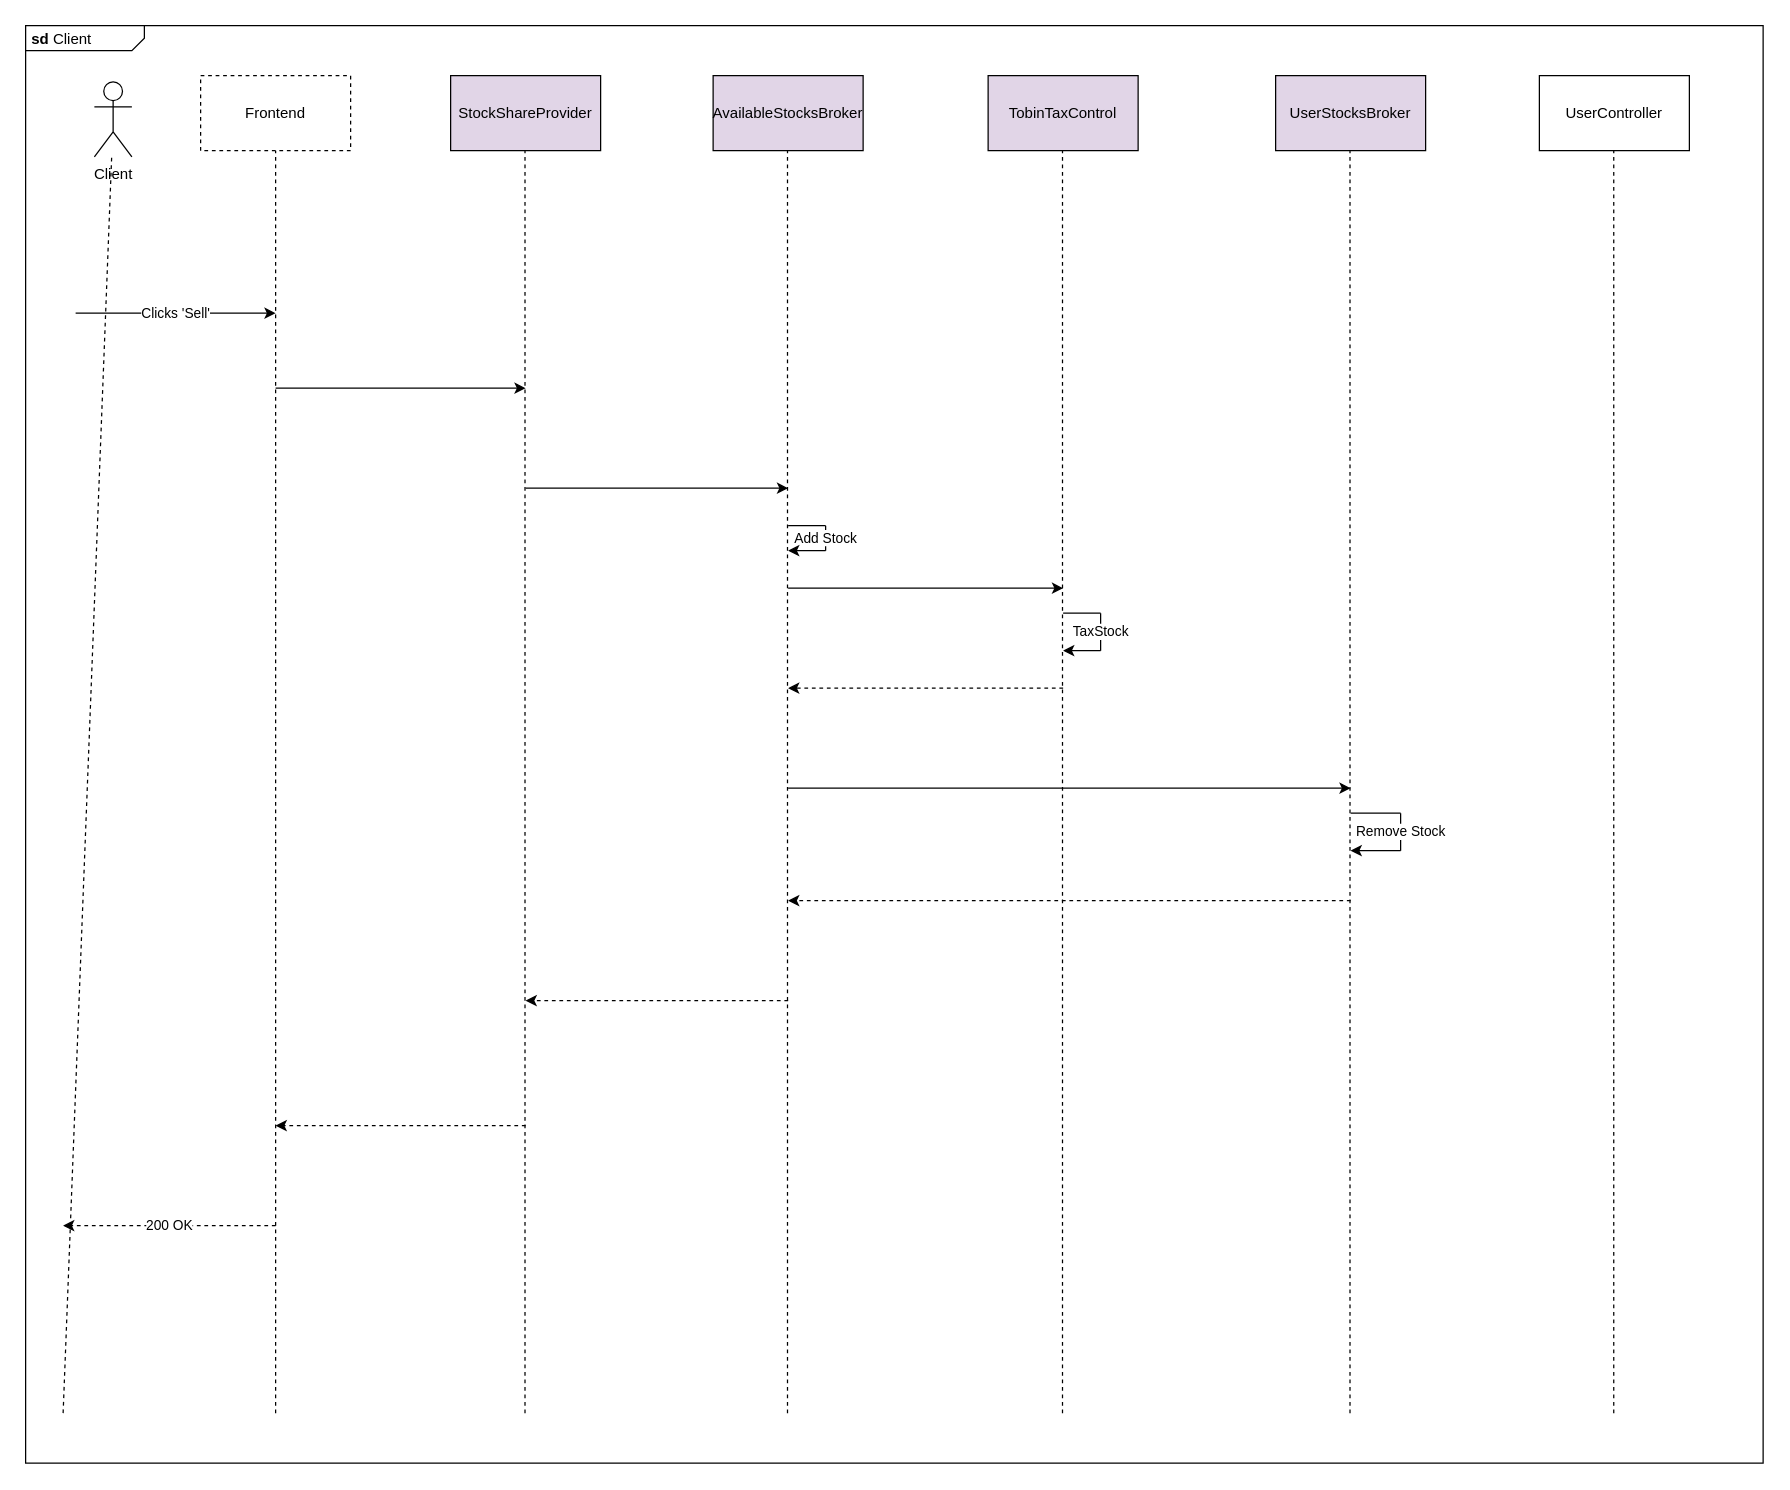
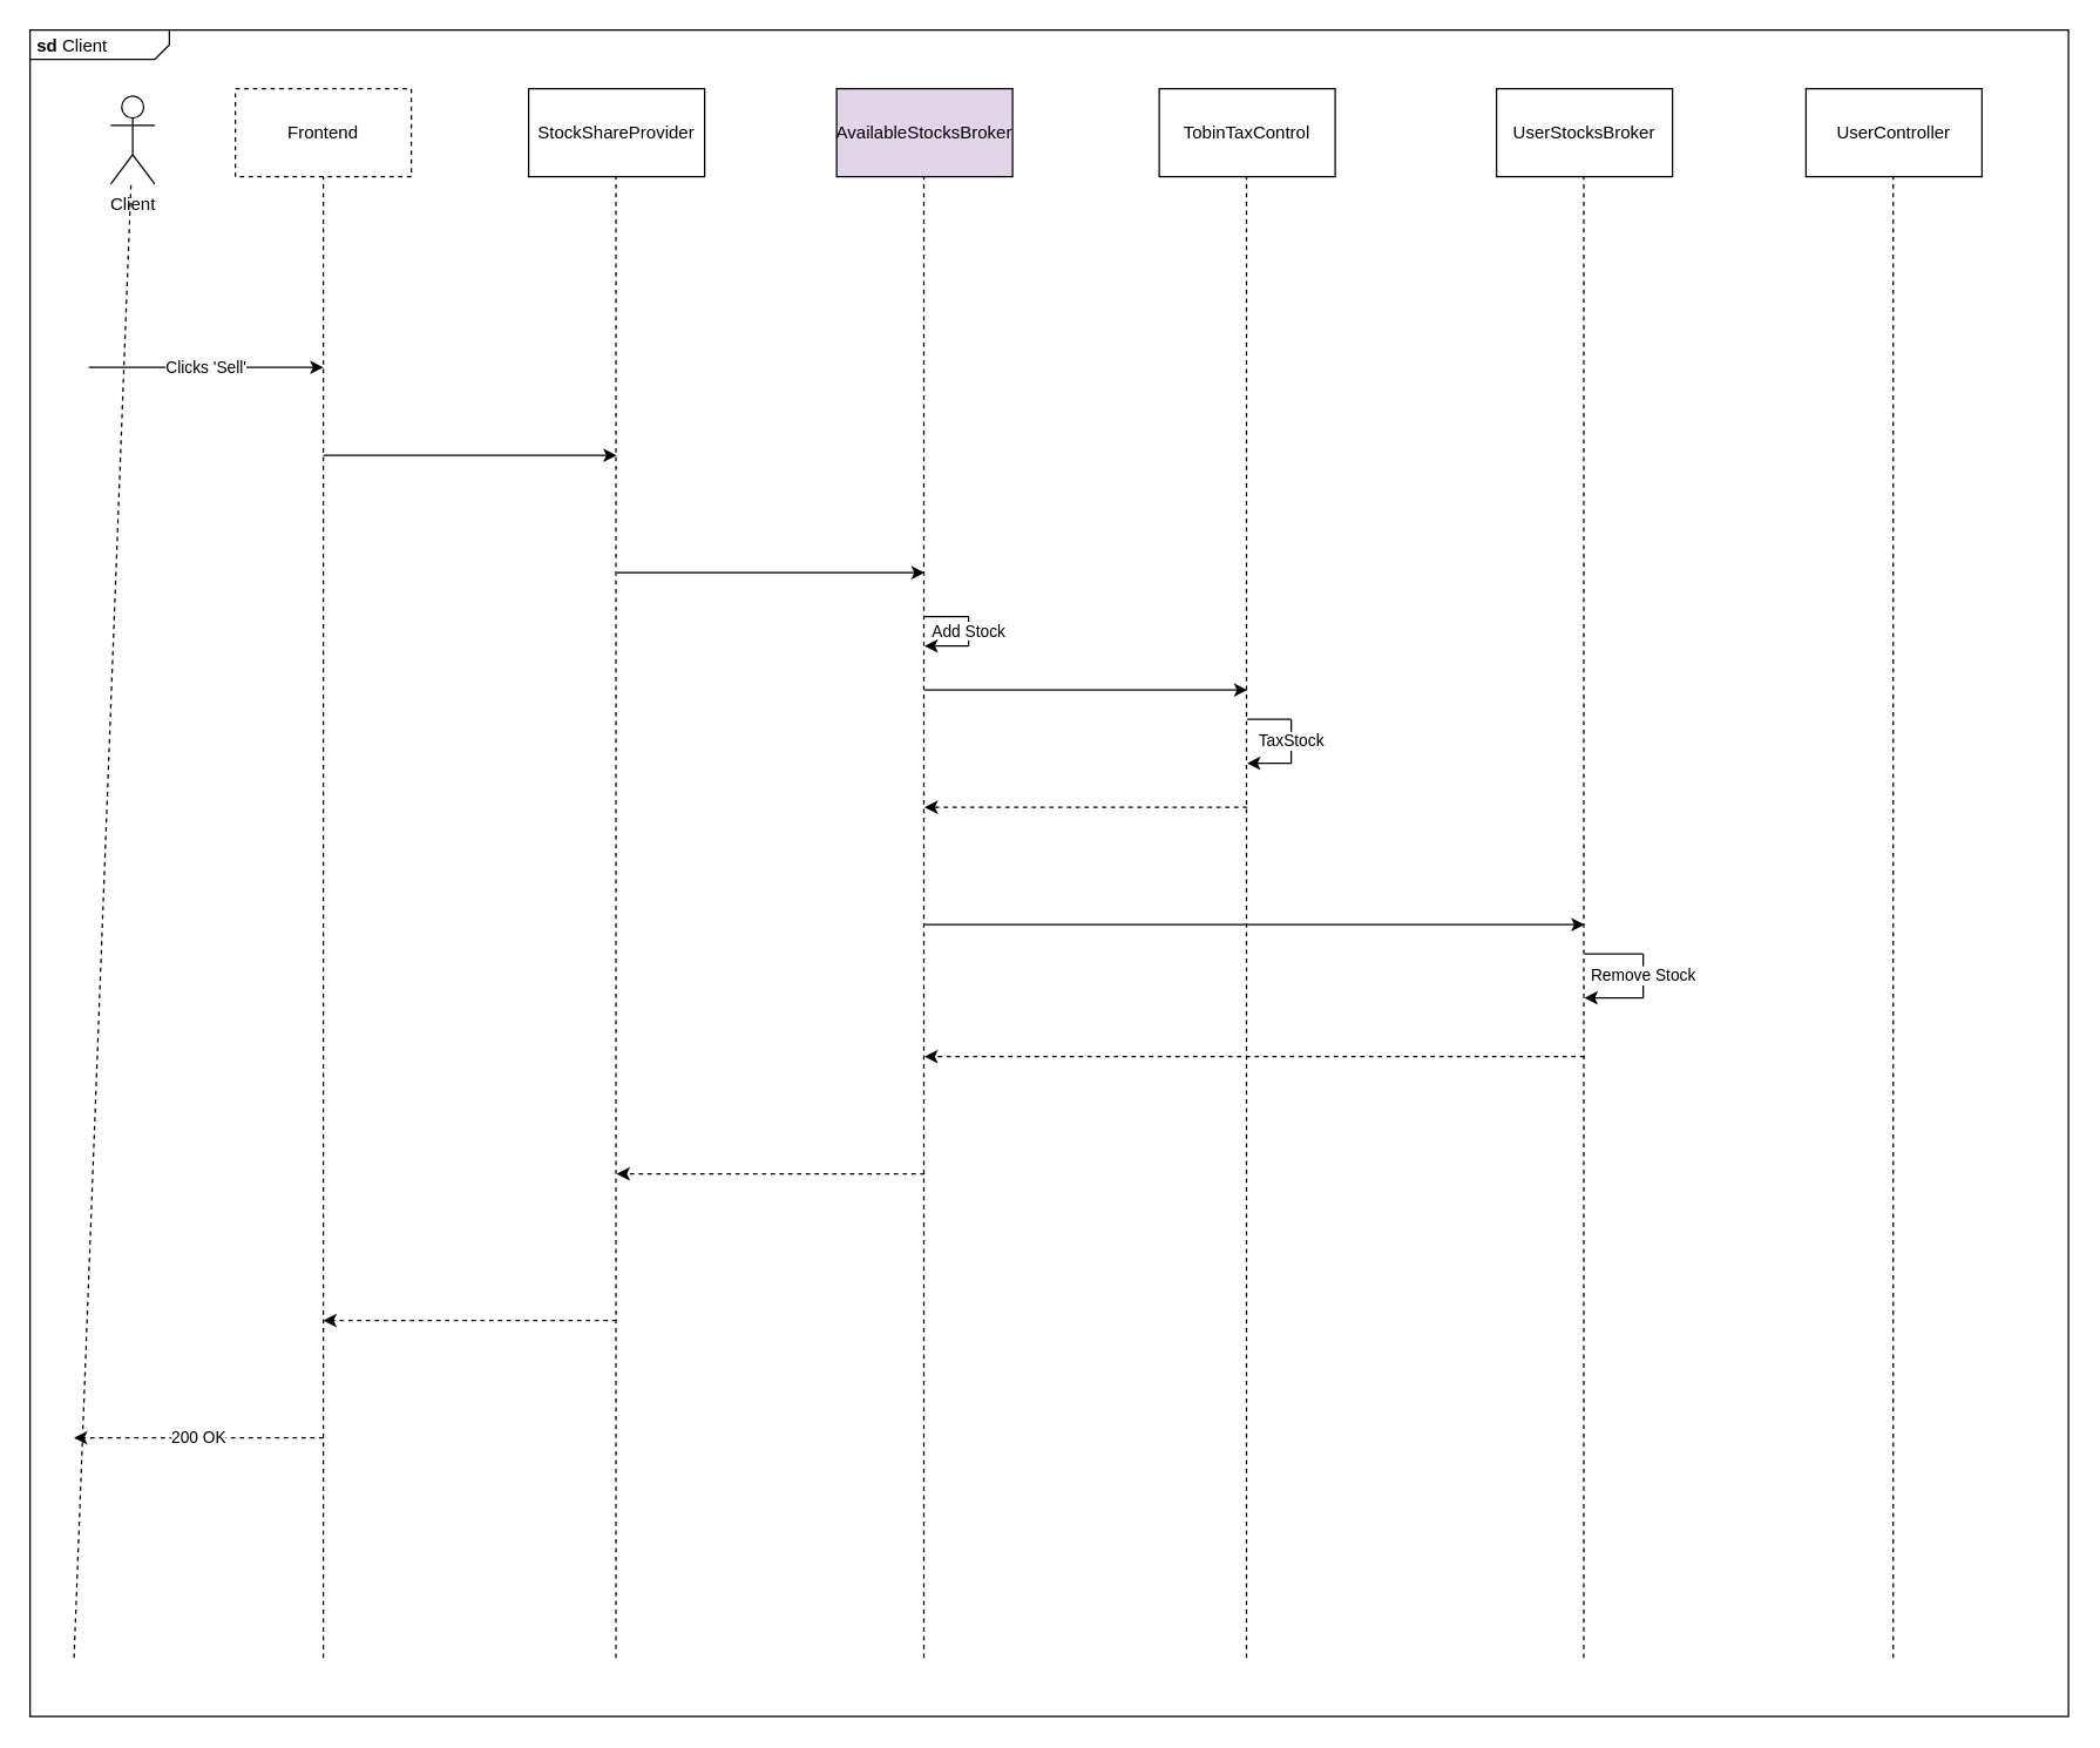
- <mxCell id="4" value="StockShareProvider" style="rounded=0;whiteSpace=wrap;html=1;fillColor=#e1d5e7;" vertex="1" parent="1"><mxGeometry x="360" y="60" width="120" height="60" as="geometry" /></mxCell>
+ <mxCell id="4" value="StockShareProvider" style="rounded=0;whiteSpace=wrap;html=1;" vertex="1" parent="1"><mxGeometry x="360" y="60" width="120" height="60" as="geometry" /></mxCell>
- <mxCell id="6" value="TobinTaxControl" style="rounded=0;whiteSpace=wrap;html=1;fillColor=#e1d5e7;" vertex="1" parent="1"><mxGeometry x="790" y="60" width="120" height="60" as="geometry" /></mxCell>
+ <mxCell id="6" value="TobinTaxControl" style="rounded=0;whiteSpace=wrap;html=1;" vertex="1" parent="1"><mxGeometry x="790" y="60" width="120" height="60" as="geometry" /></mxCell>
- <mxCell id="7" value="UserStocksBroker" style="rounded=0;whiteSpace=wrap;html=1;fillColor=#e1d5e7;" vertex="1" parent="1"><mxGeometry x="1020" y="60" width="120" height="60" as="geometry" /></mxCell>
+ <mxCell id="7" value="UserStocksBroker" style="rounded=0;whiteSpace=wrap;html=1;" vertex="1" parent="1"><mxGeometry x="1020" y="60" width="120" height="60" as="geometry" /></mxCell>
